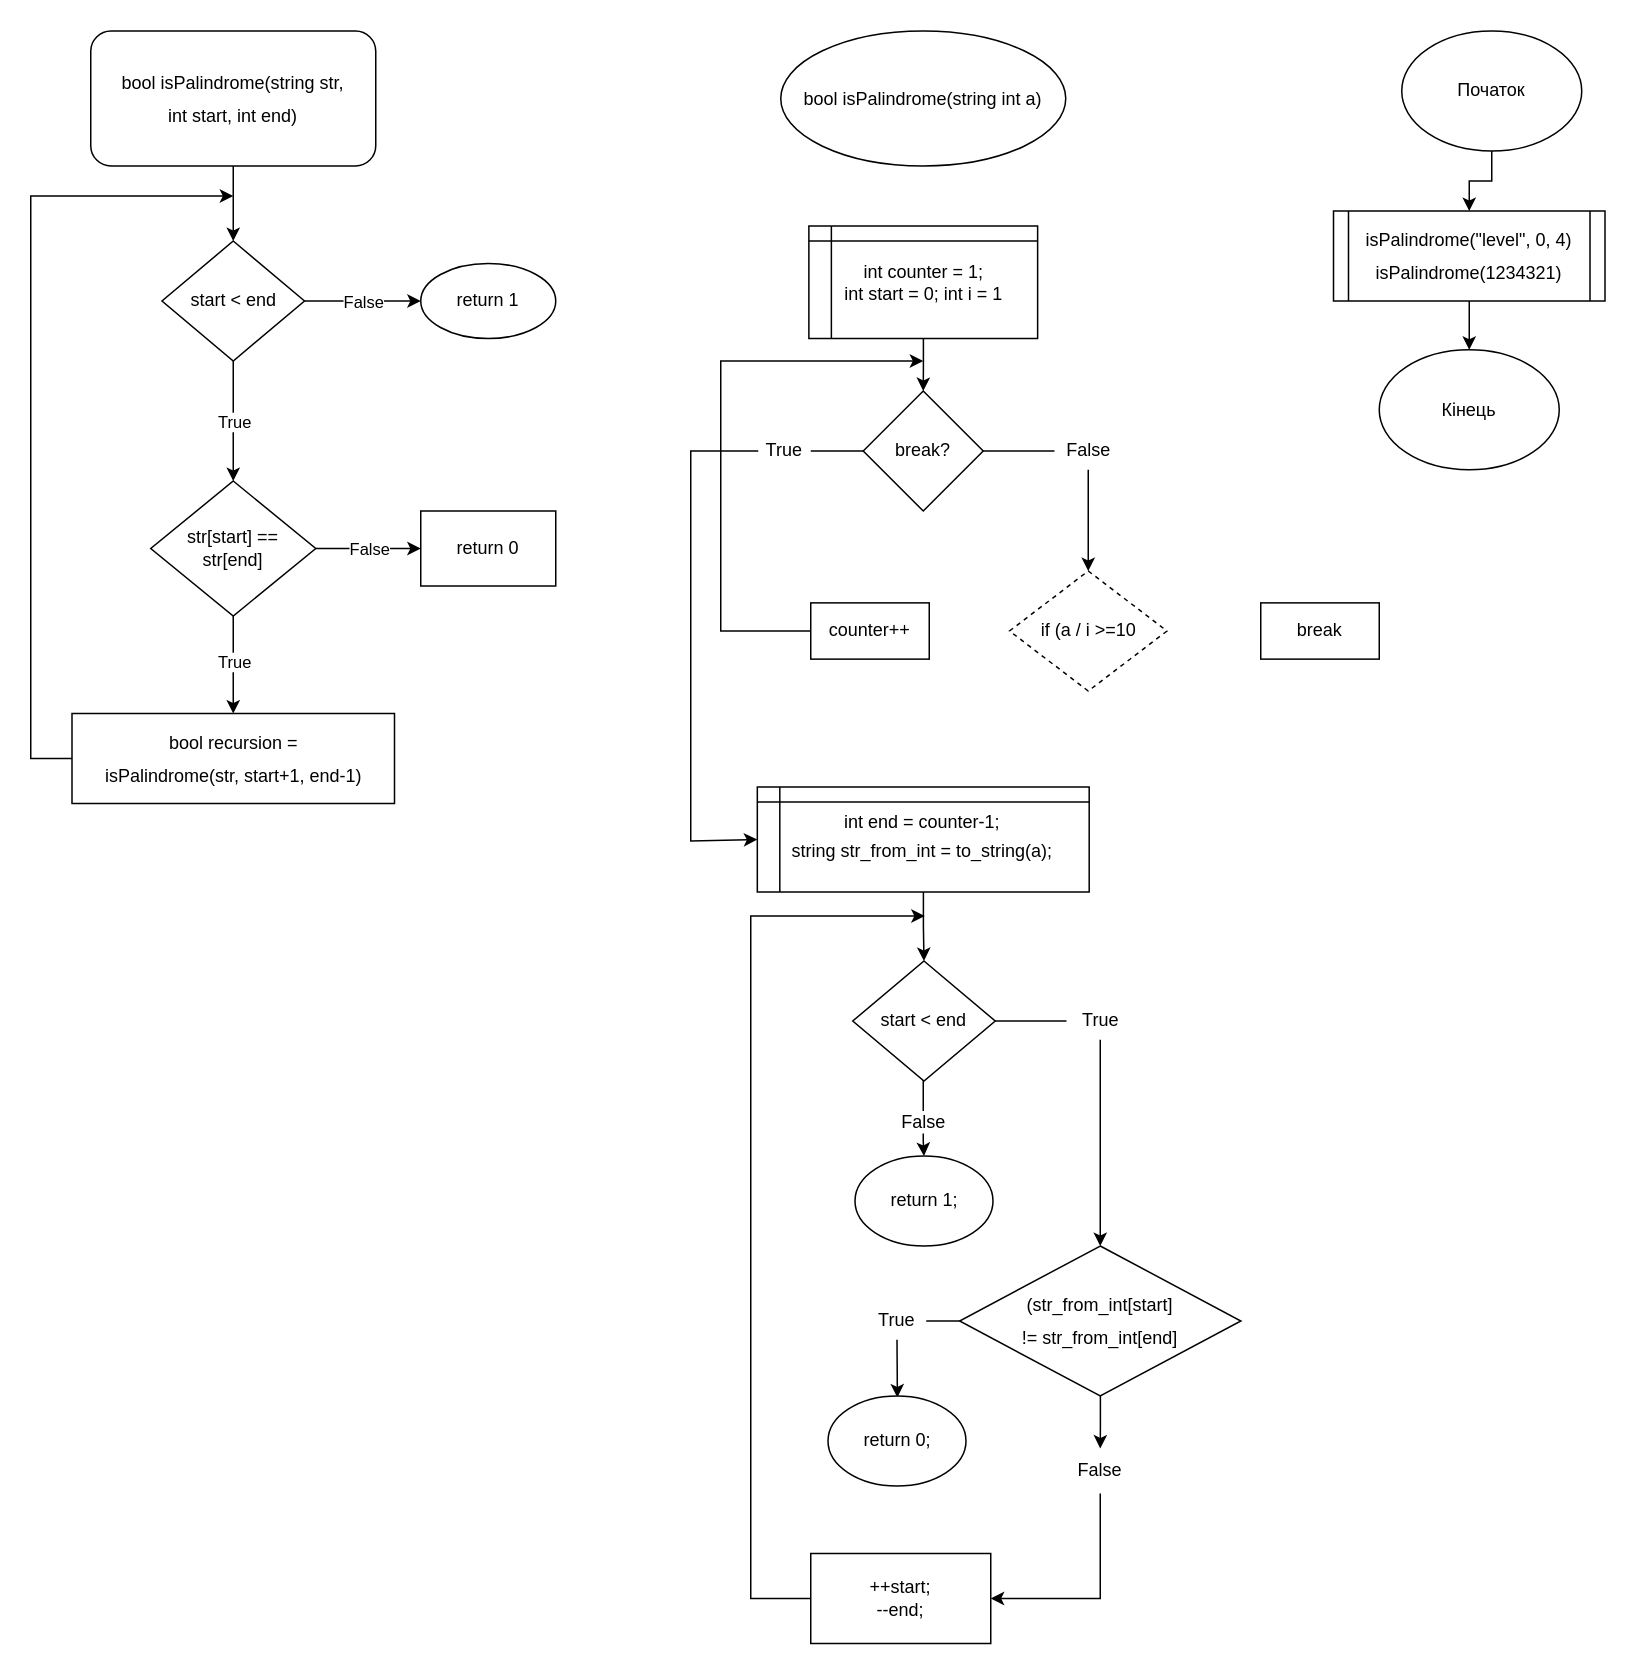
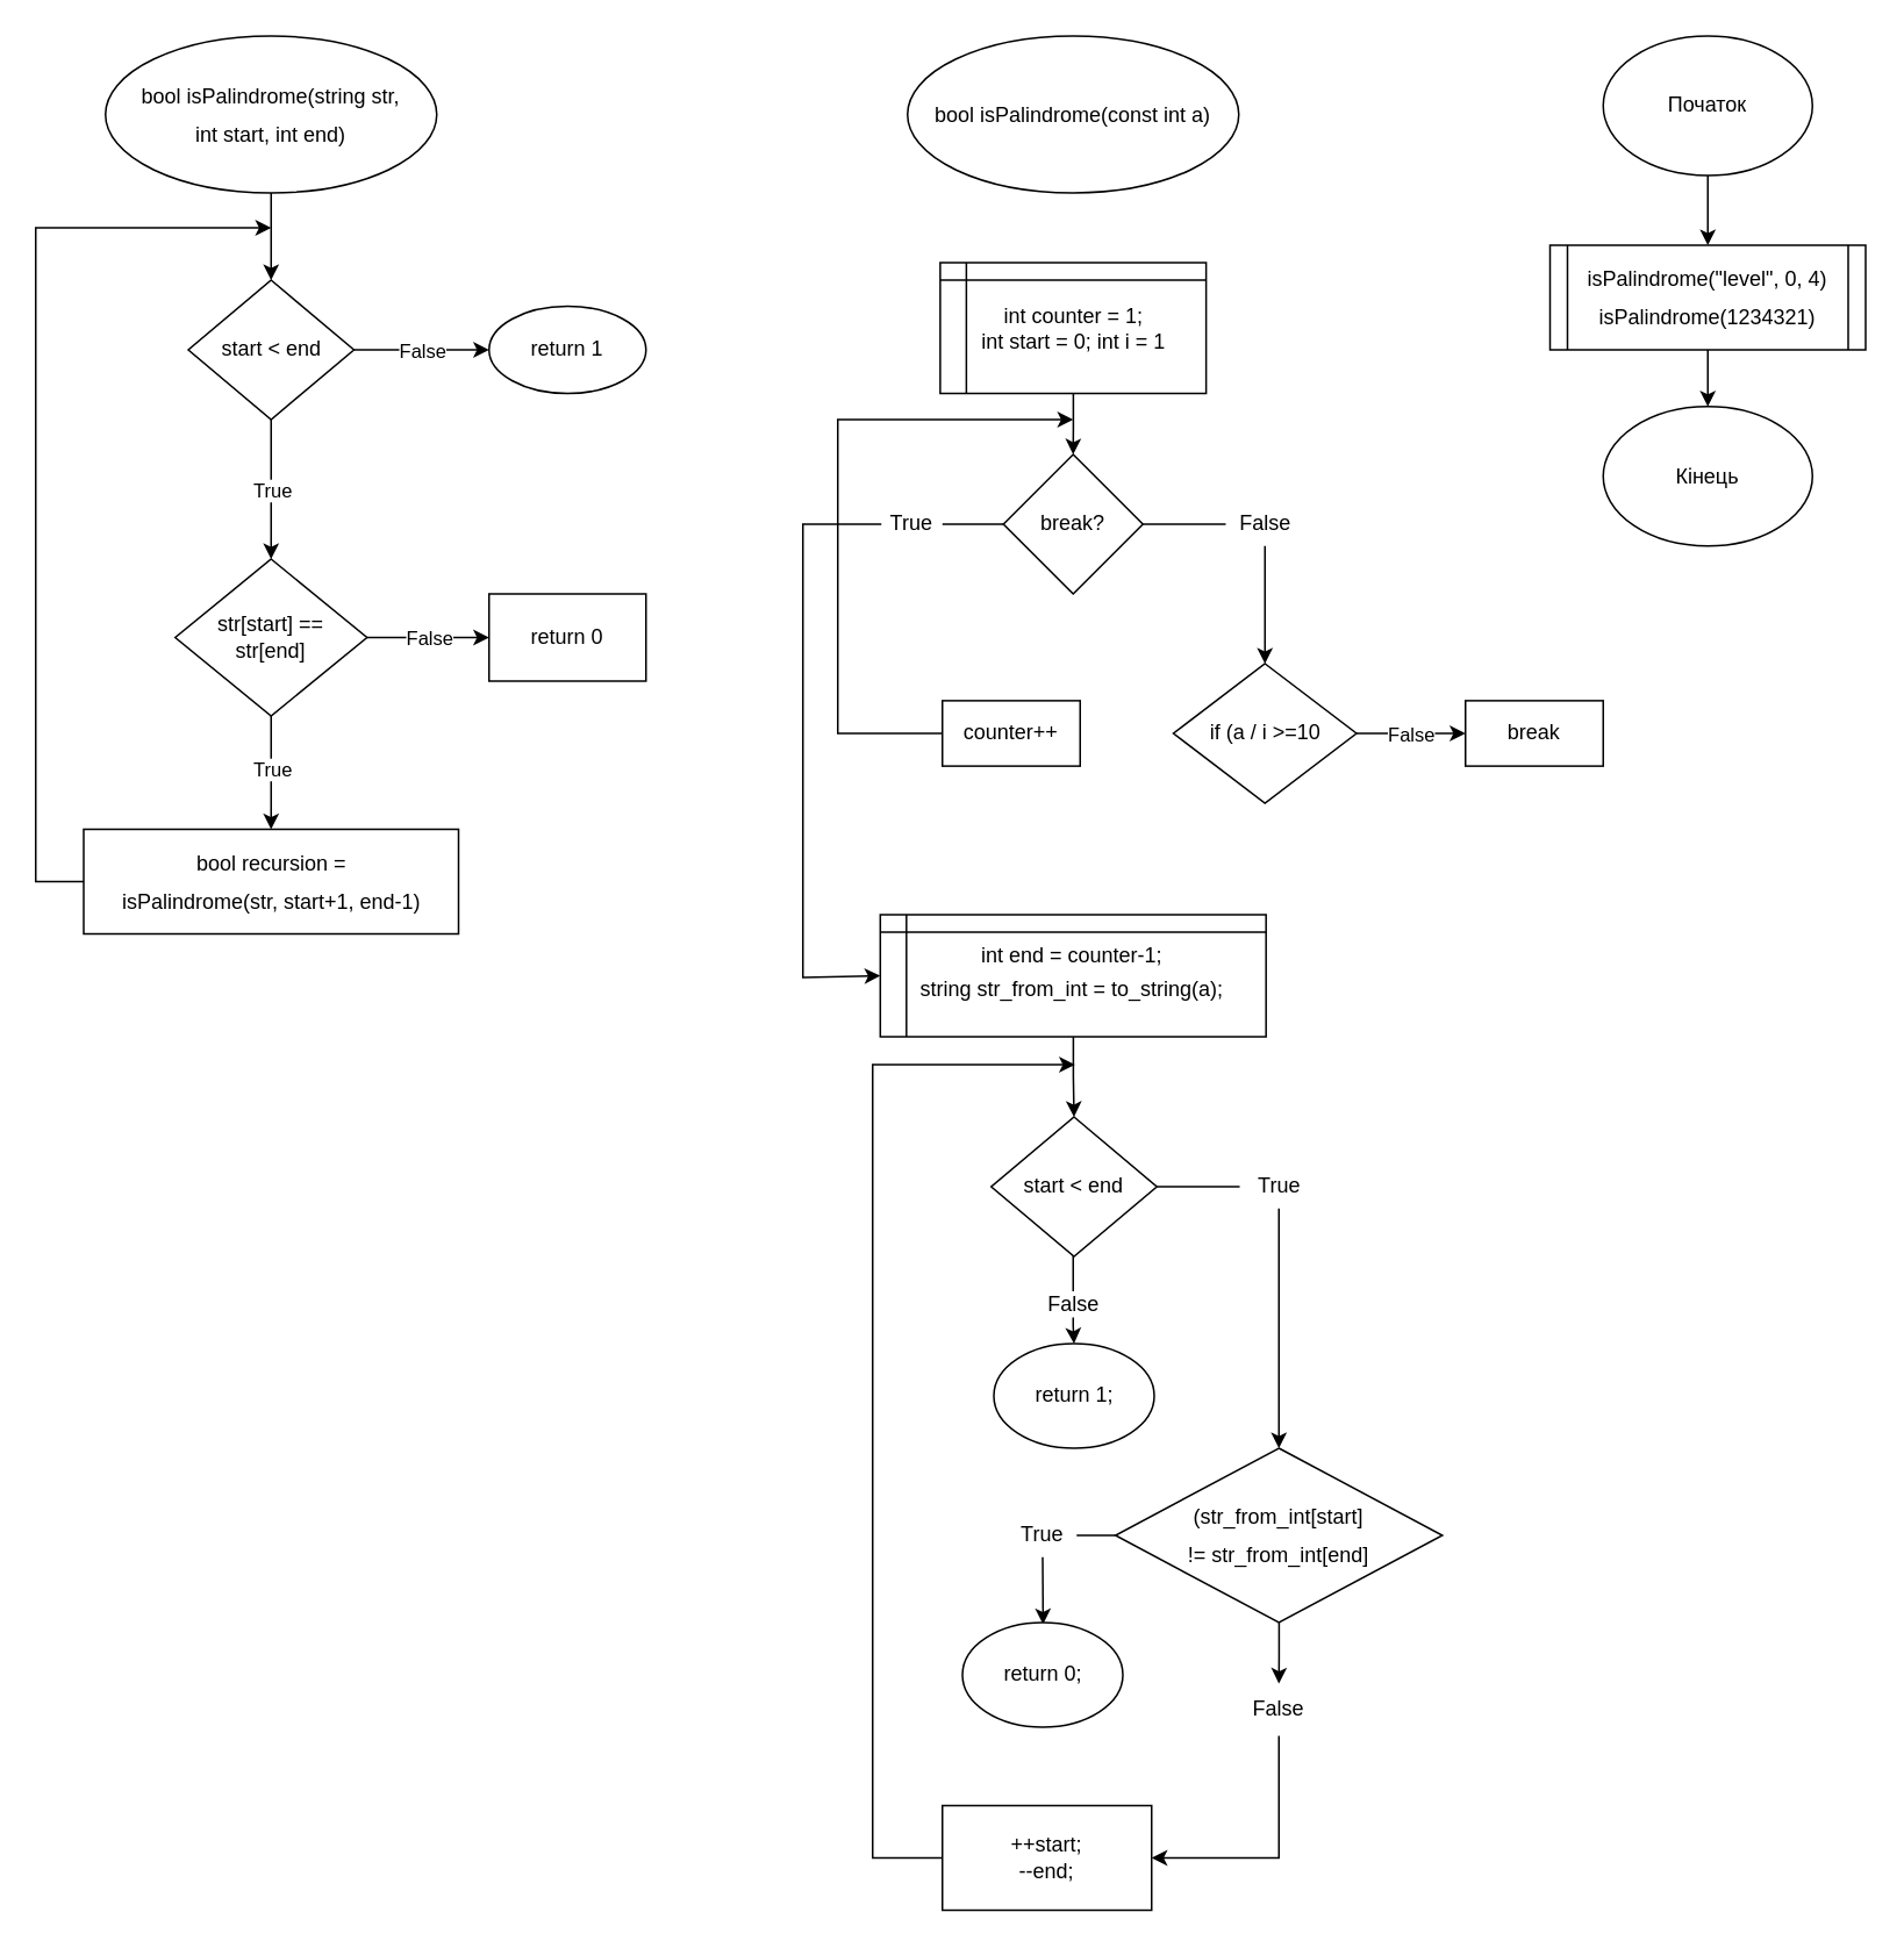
- <mxCell id="55" value="Початок" style="ellipse;whiteSpace=wrap;html=1;" vertex="1" parent="1"><mxGeometry x="934" y="20" width="120" height="80" as="geometry" /></mxCell>
+ <mxCell id="55" value="Початок" style="ellipse;whiteSpace=wrap;html=1;" vertex="1" parent="1"><mxGeometry x="919" y="20" width="120" height="80" as="geometry" /></mxCell>
- <mxCell id="3" value="&lt;div style=&quot;line-height: 22px; white-space: pre;&quot;&gt;&lt;font style=&quot;font-size: 12px;&quot; face=&quot;Helvetica&quot;&gt;bool isPalindrome(string str,&lt;/font&gt;&lt;/div&gt;&lt;div style=&quot;line-height: 22px; white-space: pre;&quot;&gt;&lt;font style=&quot;font-size: 12px;&quot; face=&quot;Helvetica&quot;&gt;int start, int end)&lt;/font&gt;&lt;/div&gt;" style="whiteSpace=wrap;html=1;rounded=1;" vertex="1" parent="1"><mxGeometry x="60" y="20" width="190" height="90" as="geometry" /></mxCell>
+ <mxCell id="3" value="&lt;div style=&quot;line-height: 22px; white-space: pre;&quot;&gt;&lt;font style=&quot;font-size: 12px;&quot; face=&quot;Helvetica&quot;&gt;bool isPalindrome(string str,&lt;/font&gt;&lt;/div&gt;&lt;div style=&quot;line-height: 22px; white-space: pre;&quot;&gt;&lt;font style=&quot;font-size: 12px;&quot; face=&quot;Helvetica&quot;&gt;int start, int end)&lt;/font&gt;&lt;/div&gt;" style="ellipse;whiteSpace=wrap;html=1;" vertex="1" parent="1"><mxGeometry x="60" y="20" width="190" height="90" as="geometry" /></mxCell>
- <mxCell id="18" value="&lt;div style=&quot;line-height: 22px; white-space: pre;&quot;&gt;&lt;font style=&quot;font-size: 12px;&quot; face=&quot;Helvetica&quot;&gt;bool isPalindrome(string int a&lt;/font&gt;&lt;span style=&quot;background-color: initial;&quot;&gt;)&lt;/span&gt;&lt;/div&gt;" style="ellipse;whiteSpace=wrap;html=1;" vertex="1" parent="1"><mxGeometry x="520" y="20" width="190" height="90" as="geometry" /></mxCell>
+ <mxCell id="18" value="&lt;div style=&quot;line-height: 22px; white-space: pre;&quot;&gt;&lt;font style=&quot;font-size: 12px;&quot; face=&quot;Helvetica&quot;&gt;bool isPalindrome(const int a&lt;/font&gt;&lt;span style=&quot;background-color: initial;&quot;&gt;)&lt;/span&gt;&lt;/div&gt;" style="ellipse;whiteSpace=wrap;html=1;" vertex="1" parent="1"><mxGeometry x="520" y="20" width="190" height="90" as="geometry" /></mxCell>
- <mxCell id="23" value="if (a / i &amp;gt;=10" style="rhombus;whiteSpace=wrap;html=1;dashed=1;" vertex="1" parent="1"><mxGeometry x="672.5" y="380" width="105" height="80" as="geometry" /></mxCell>
+ <mxCell id="23" value="if (a / i &amp;gt;=10" style="rhombus;whiteSpace=wrap;html=1;" vertex="1" parent="1"><mxGeometry x="672.5" y="380" width="105" height="80" as="geometry" /></mxCell>
+ <mxCell id="28" value="" style="endArrow=classic;html=1;rounded=0;exitX=1;exitY=0.5;exitDx=0;exitDy=0;entryX=0;entryY=0.5;entryDx=0;entryDy=0;" edge="1" parent="1" target="27" source="23"><mxGeometry relative="1" as="geometry"><mxPoint x="810" y="420" as="sourcePoint" /><mxPoint x="1003.75" y="475" as="targetPoint" /></mxGeometry></mxCell>
+ <mxCell id="29" value="False" style="edgeLabel;resizable=0;html=1;;align=center;verticalAlign=middle;" connectable="0" vertex="1" parent="28"><mxGeometry relative="1" as="geometry" /></mxCell>
